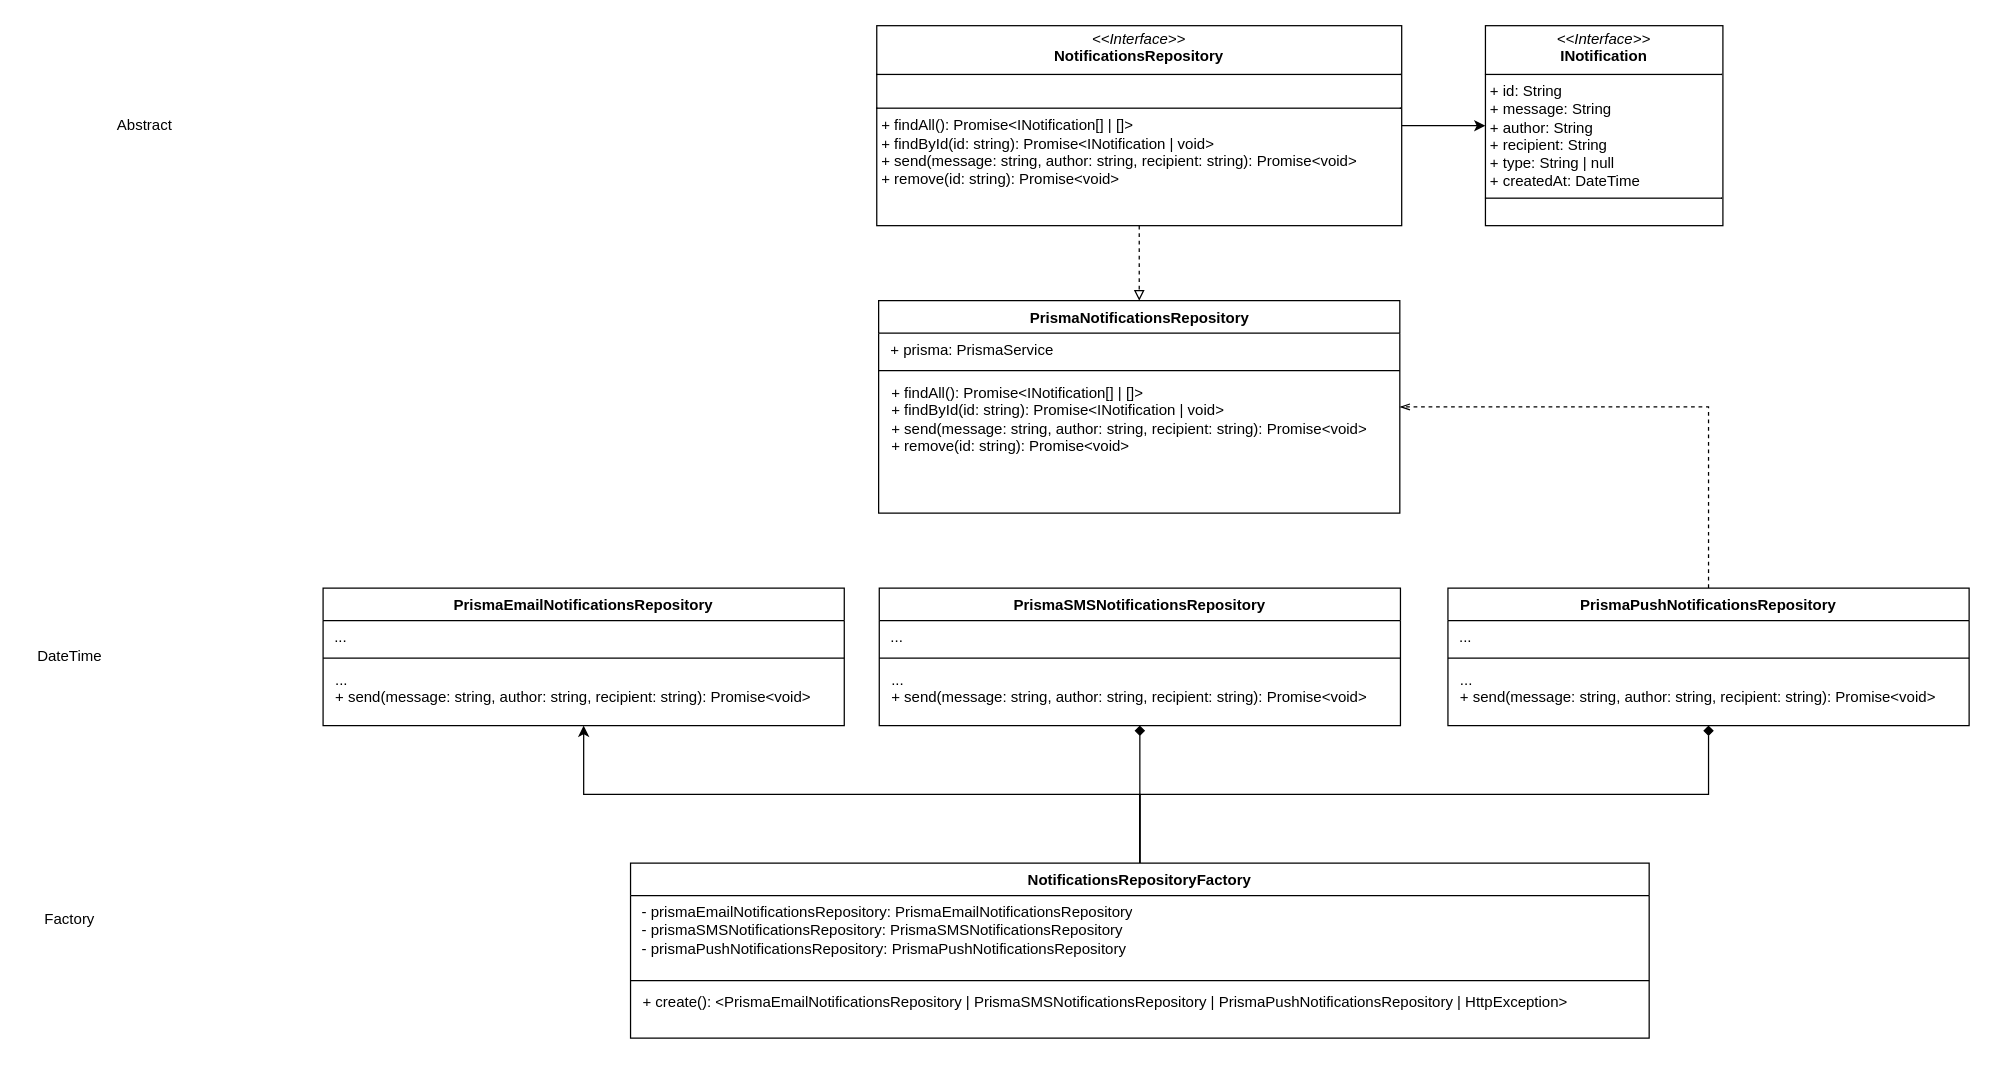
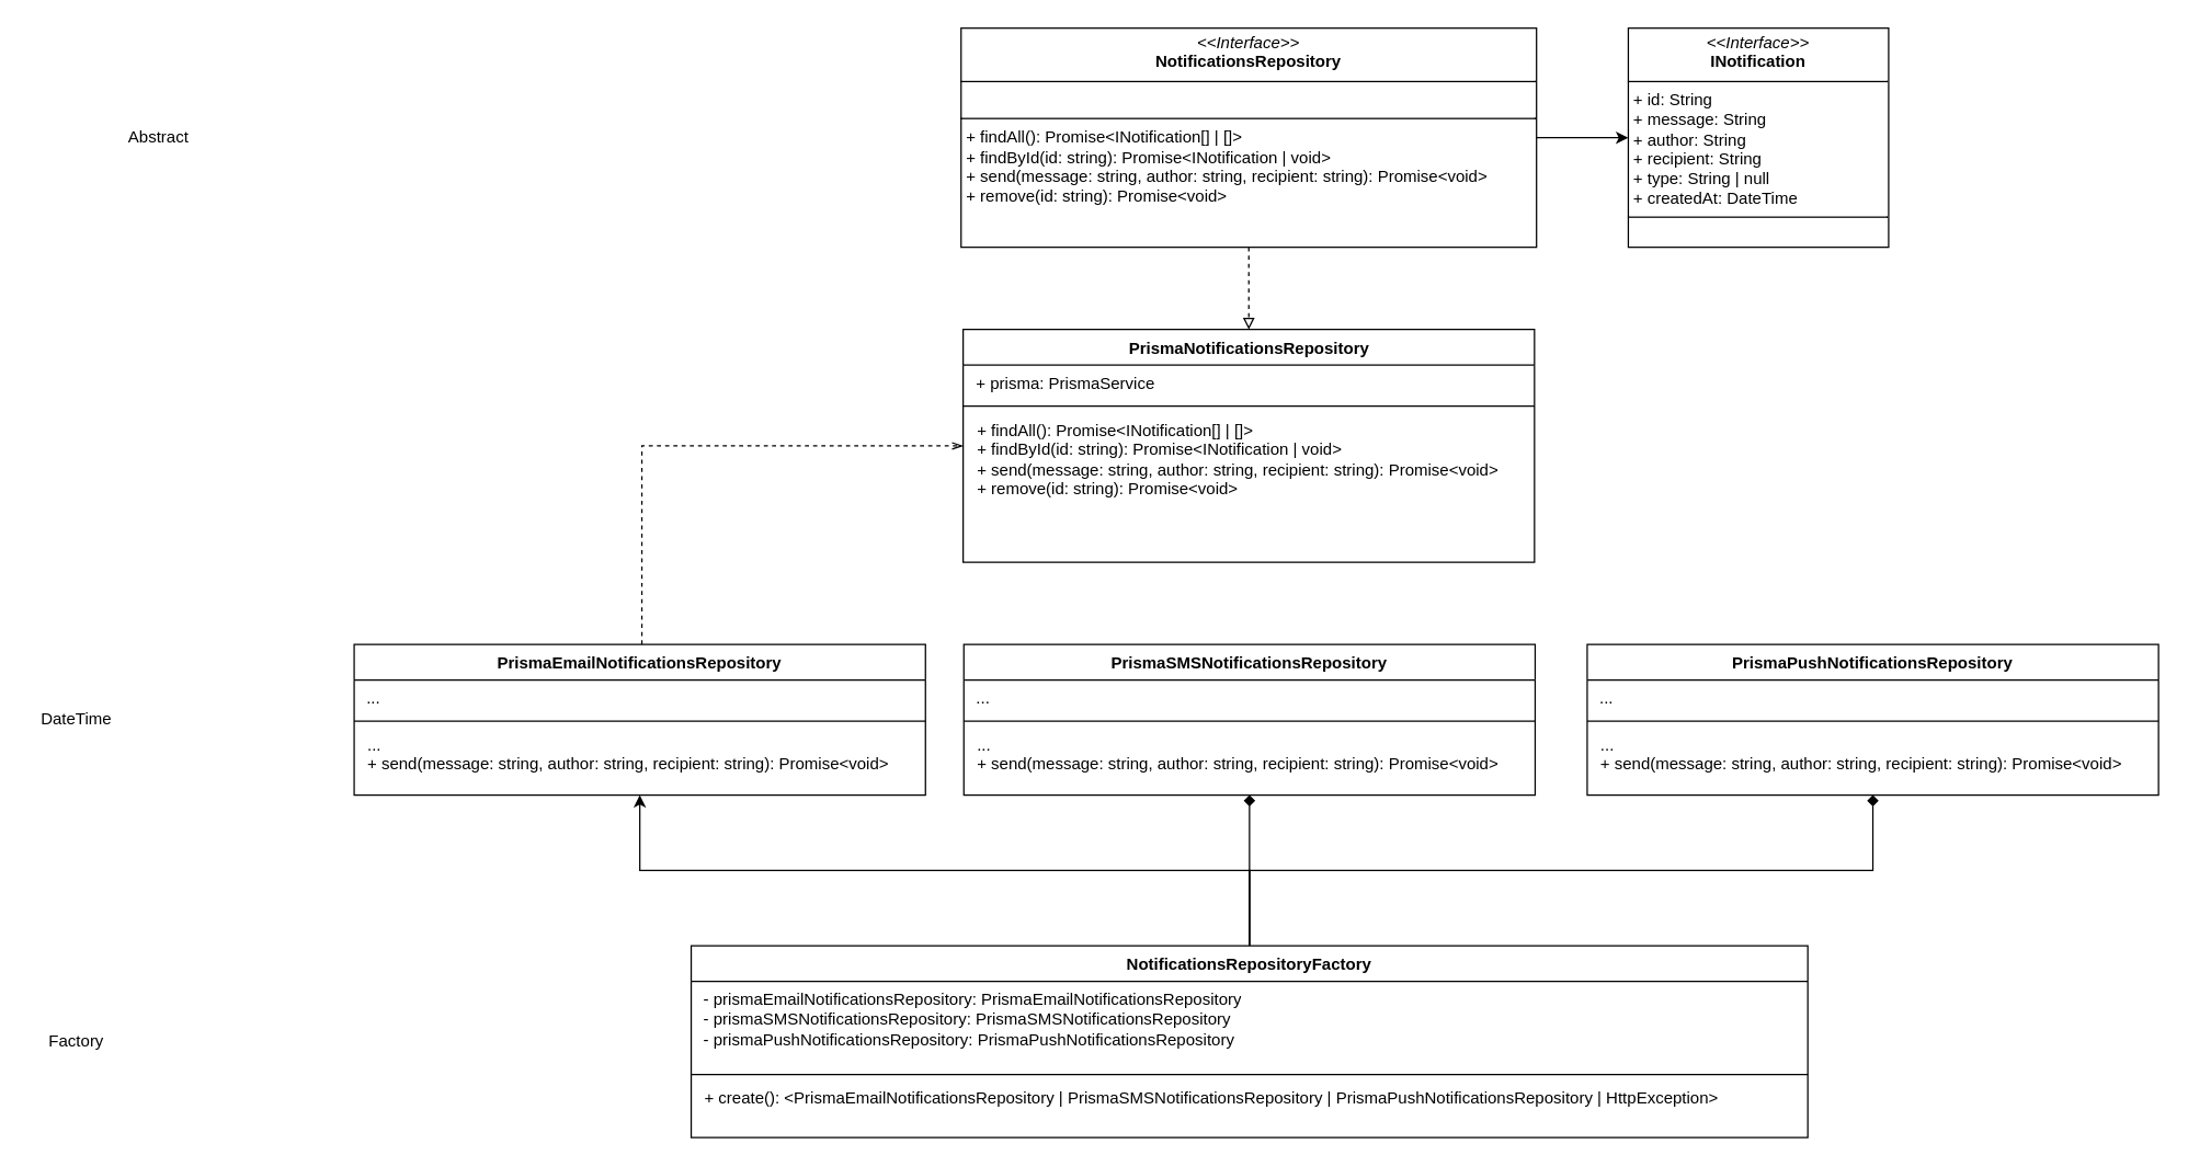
+ <mxCell id="14" style="edgeStyle=orthogonalEdgeStyle;rounded=0;orthogonalLoop=1;jettySize=auto;html=1;dashed=1;endArrow=openThin;endFill=0;" edge="1" parent="1" source="16" target="10"><mxGeometry relative="1" as="geometry"><Array as="points"><mxPoint x="468" y="325" /></Array></mxGeometry></mxCell>
- <mxCell id="25" style="edgeStyle=orthogonalEdgeStyle;rounded=0;orthogonalLoop=1;jettySize=auto;html=1;dashed=1;endArrow=openThin;endFill=0;" edge="1" parent="1" source="27" target="10"><mxGeometry relative="1" as="geometry"><Array as="points"><mxPoint x="1367" y="325" /></Array></mxGeometry></mxCell>
- <mxCell id="35" value="Factory" style="text;html=1;align=center;verticalAlign=middle;resizable=0;points=[];autosize=1;strokeColor=none;fillColor=none;" vertex="1" parent="1"><mxGeometry x="25" y="720" width="60" height="30" as="geometry" /></mxCell>
+ <mxCell id="35" value="Factory" style="text;html=1;align=center;verticalAlign=middle;resizable=0;points=[];autosize=1;strokeColor=none;fillColor=none;" vertex="1" parent="1"><mxGeometry x="25" y="745" width="60" height="30" as="geometry" /></mxCell>
